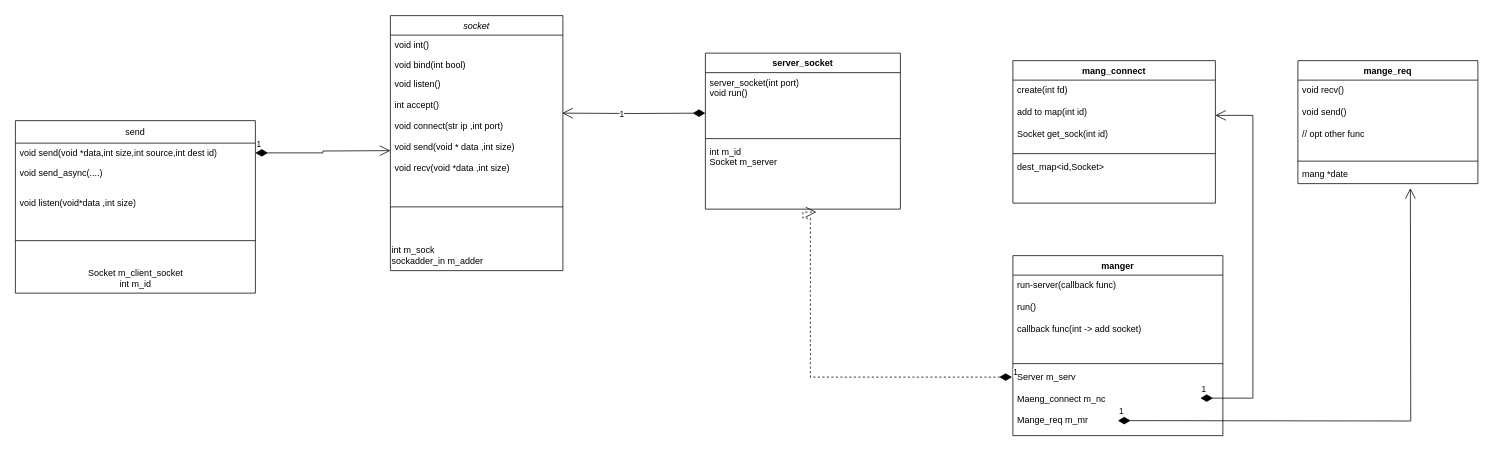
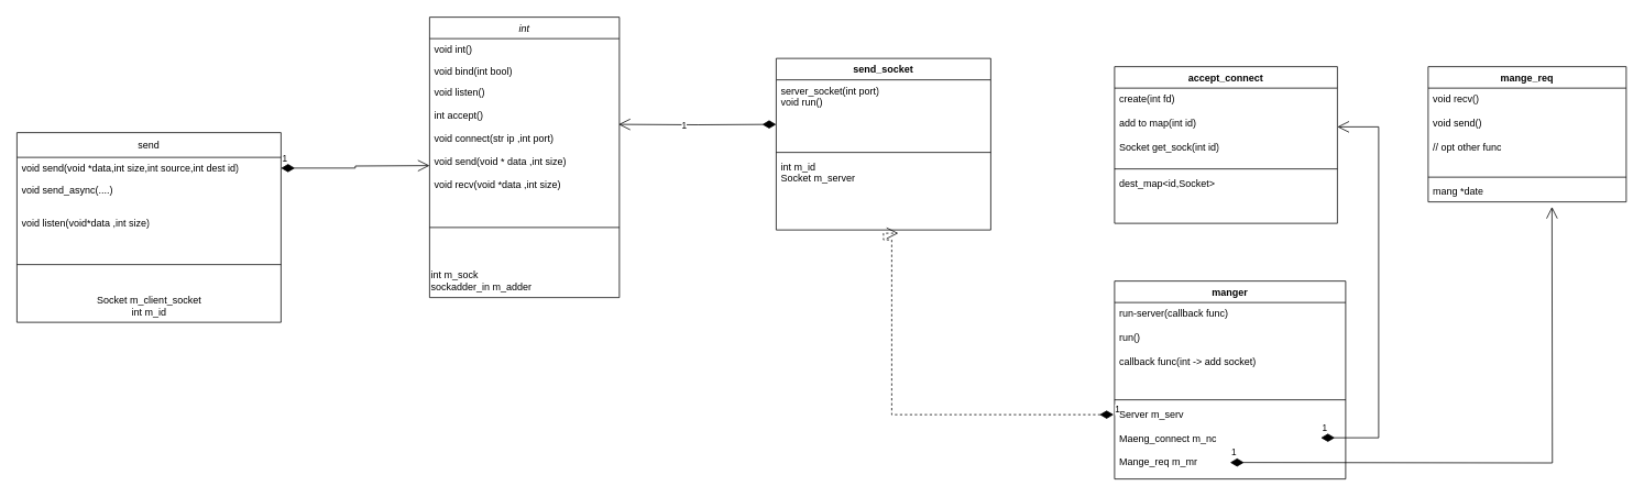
- <mxCell id="2" value="socket" style="swimlane;fontStyle=2;align=center;verticalAlign=top;childLayout=stackLayout;horizontal=1;startSize=26;horizontalStack=0;resizeParent=1;resizeLast=0;collapsible=1;marginBottom=0;rounded=0;shadow=0;strokeWidth=1;" parent="1" vertex="1"><mxGeometry x="520" width="230" height="340" as="geometry" y="20"><mxRectangle x="230" y="140" width="160" height="26" as="alternateBounds" /></mxGeometry></mxCell>
+ <mxCell id="2" value="int" style="swimlane;fontStyle=2;align=center;verticalAlign=top;childLayout=stackLayout;horizontal=1;startSize=26;horizontalStack=0;resizeParent=1;resizeLast=0;collapsible=1;marginBottom=0;rounded=0;shadow=0;strokeWidth=1;" parent="1" vertex="1"><mxGeometry x="520" width="230" height="340" as="geometry" y="20"><mxRectangle x="230" y="140" width="160" height="26" as="alternateBounds" /></mxGeometry></mxCell>
- <mxCell id="15" value="server_socket" style="swimlane;fontStyle=1;align=center;verticalAlign=top;childLayout=stackLayout;horizontal=1;startSize=26;horizontalStack=0;resizeParent=1;resizeParentMax=0;resizeLast=0;collapsible=1;marginBottom=0;whiteSpace=wrap;html=1;" vertex="1" parent="1"><mxGeometry x="940" y="70" width="260" height="208" as="geometry" /></mxCell>
+ <mxCell id="15" value="send_socket" style="swimlane;fontStyle=1;align=center;verticalAlign=top;childLayout=stackLayout;horizontal=1;startSize=26;horizontalStack=0;resizeParent=1;resizeParentMax=0;resizeLast=0;collapsible=1;marginBottom=0;whiteSpace=wrap;html=1;" vertex="1" parent="1"><mxGeometry x="940" y="70" width="260" height="208" as="geometry" /></mxCell>
- <mxCell id="20" value="mang_connect" style="swimlane;fontStyle=1;align=center;verticalAlign=top;childLayout=stackLayout;horizontal=1;startSize=26;horizontalStack=0;resizeParent=1;resizeParentMax=0;resizeLast=0;collapsible=1;marginBottom=0;whiteSpace=wrap;html=1;" vertex="1" parent="1"><mxGeometry x="1350" y="80" width="270" height="190" as="geometry" /></mxCell>
+ <mxCell id="20" value="accept_connect" style="swimlane;fontStyle=1;align=center;verticalAlign=top;childLayout=stackLayout;horizontal=1;startSize=26;horizontalStack=0;resizeParent=1;resizeParentMax=0;resizeLast=0;collapsible=1;marginBottom=0;whiteSpace=wrap;html=1;" vertex="1" parent="1"><mxGeometry x="1350" y="80" width="270" height="190" as="geometry" /></mxCell>
